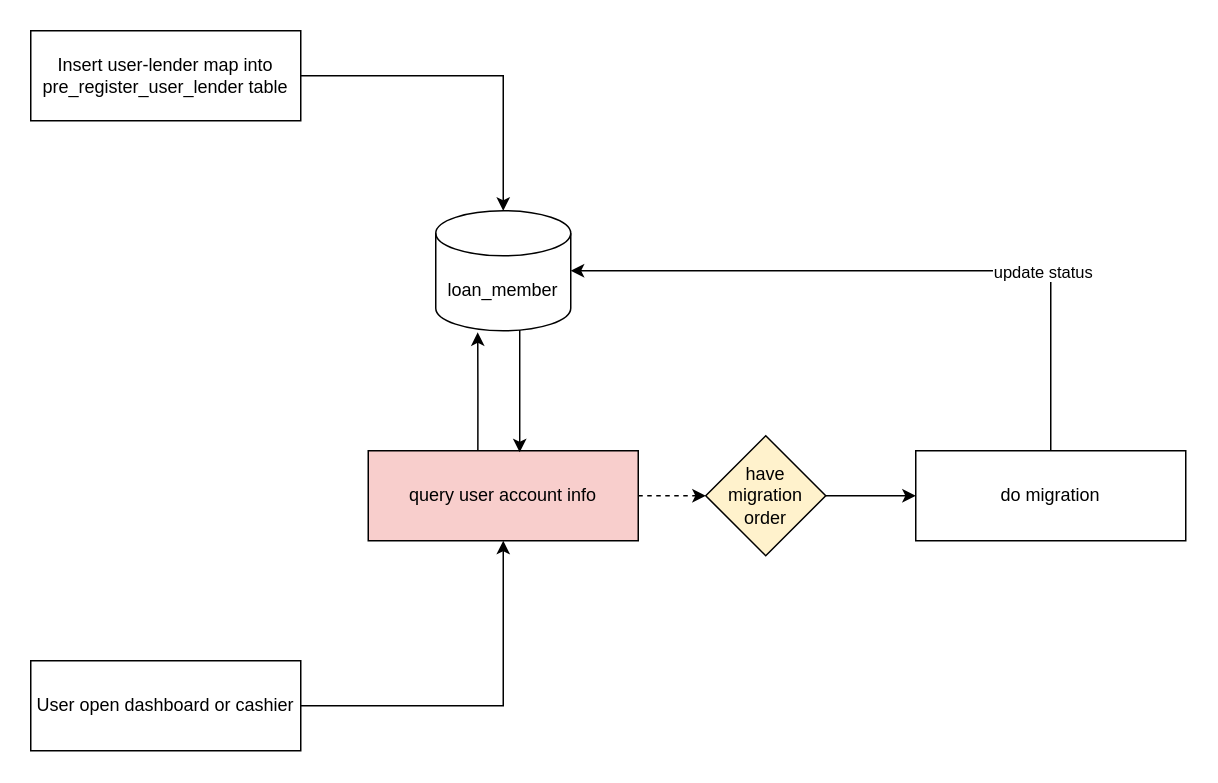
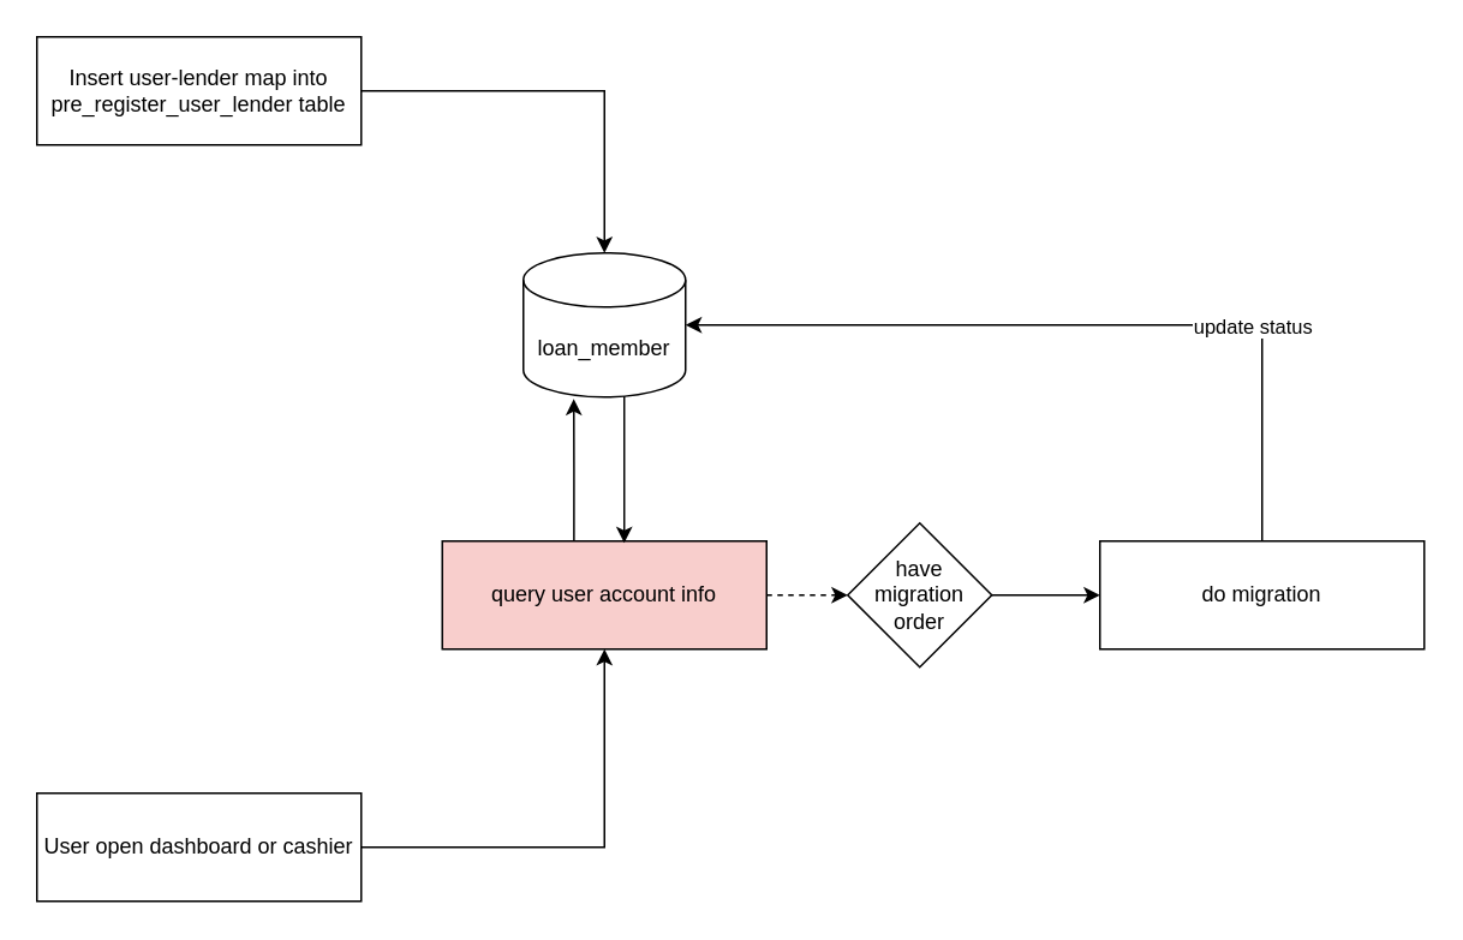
- <mxCell id="15" value="have migration order" style="rhombus;whiteSpace=wrap;html=1;rounded=0;fillColor=#fff2cc;" vertex="1" parent="1"><mxGeometry x="470" y="290" width="80" height="80" as="geometry" /></mxCell>
+ <mxCell id="15" value="have migration order" style="rhombus;whiteSpace=wrap;html=1;rounded=0;" vertex="1" parent="1"><mxGeometry x="470" y="290" width="80" height="80" as="geometry" /></mxCell>
